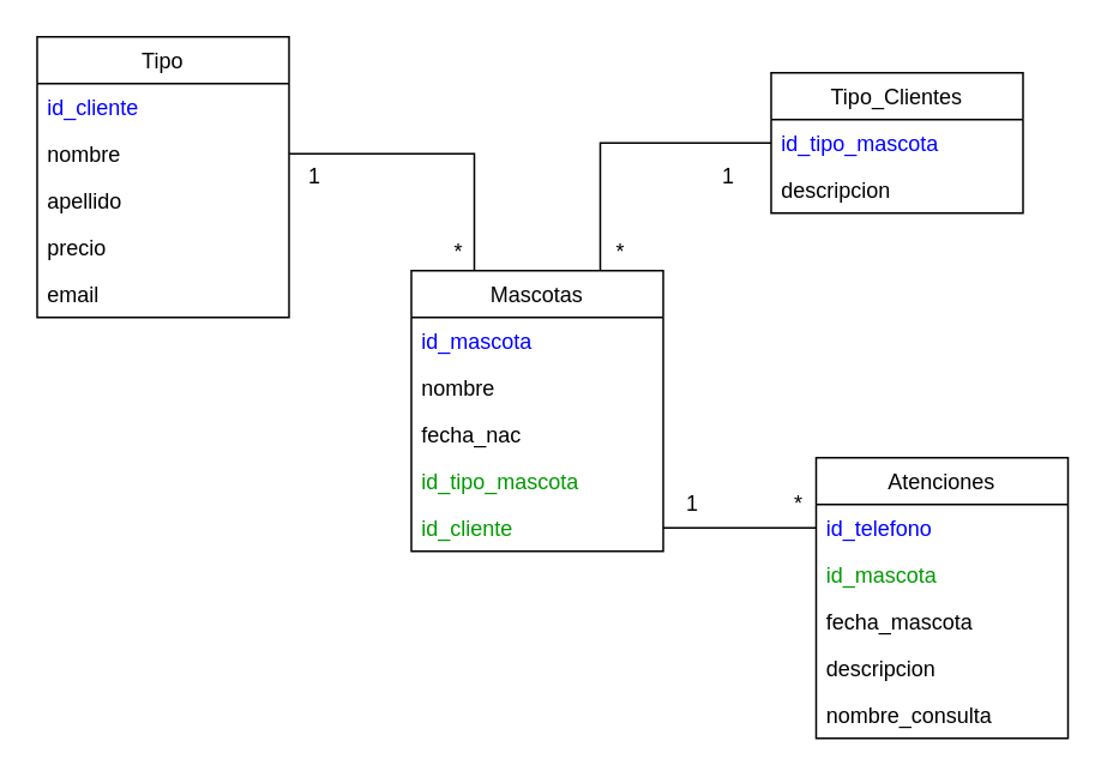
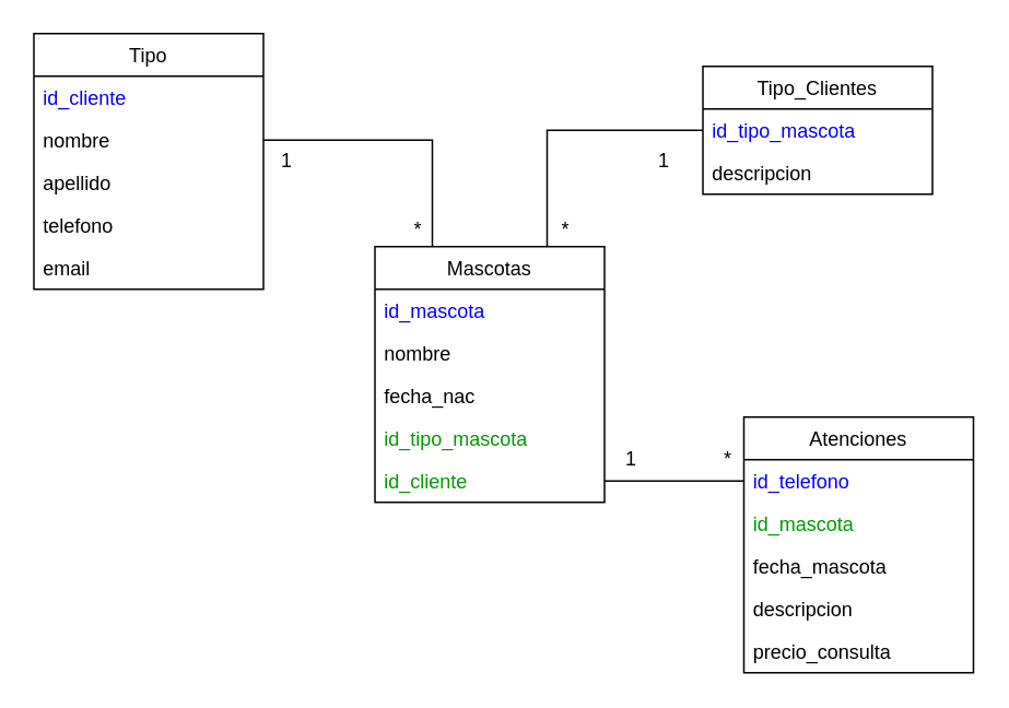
- <mxCell id="6" value="precio" style="text;strokeColor=none;fillColor=none;align=left;verticalAlign=top;spacingLeft=4;spacingRight=4;overflow=hidden;rotatable=0;points=[[0,0.5],[1,0.5]];portConstraint=eastwest;" vertex="1" parent="2"><mxGeometry y="104" width="140" height="26" as="geometry" /></mxCell>
+ <mxCell id="6" value="telefono" style="text;strokeColor=none;fillColor=none;align=left;verticalAlign=top;spacingLeft=4;spacingRight=4;overflow=hidden;rotatable=0;points=[[0,0.5],[1,0.5]];portConstraint=eastwest;" vertex="1" parent="2"><mxGeometry y="104" width="140" height="26" as="geometry" /></mxCell>
- <mxCell id="20" value="nombre_consulta" style="text;strokeColor=none;fillColor=none;align=left;verticalAlign=top;spacingLeft=4;spacingRight=4;overflow=hidden;rotatable=0;points=[[0,0.5],[1,0.5]];portConstraint=eastwest;" vertex="1" parent="15"><mxGeometry y="130" width="140" height="26" as="geometry" /></mxCell>
+ <mxCell id="20" value="precio_consulta" style="text;strokeColor=none;fillColor=none;align=left;verticalAlign=top;spacingLeft=4;spacingRight=4;overflow=hidden;rotatable=0;points=[[0,0.5],[1,0.5]];portConstraint=eastwest;" vertex="1" parent="15"><mxGeometry y="130" width="140" height="26" as="geometry" /></mxCell>
